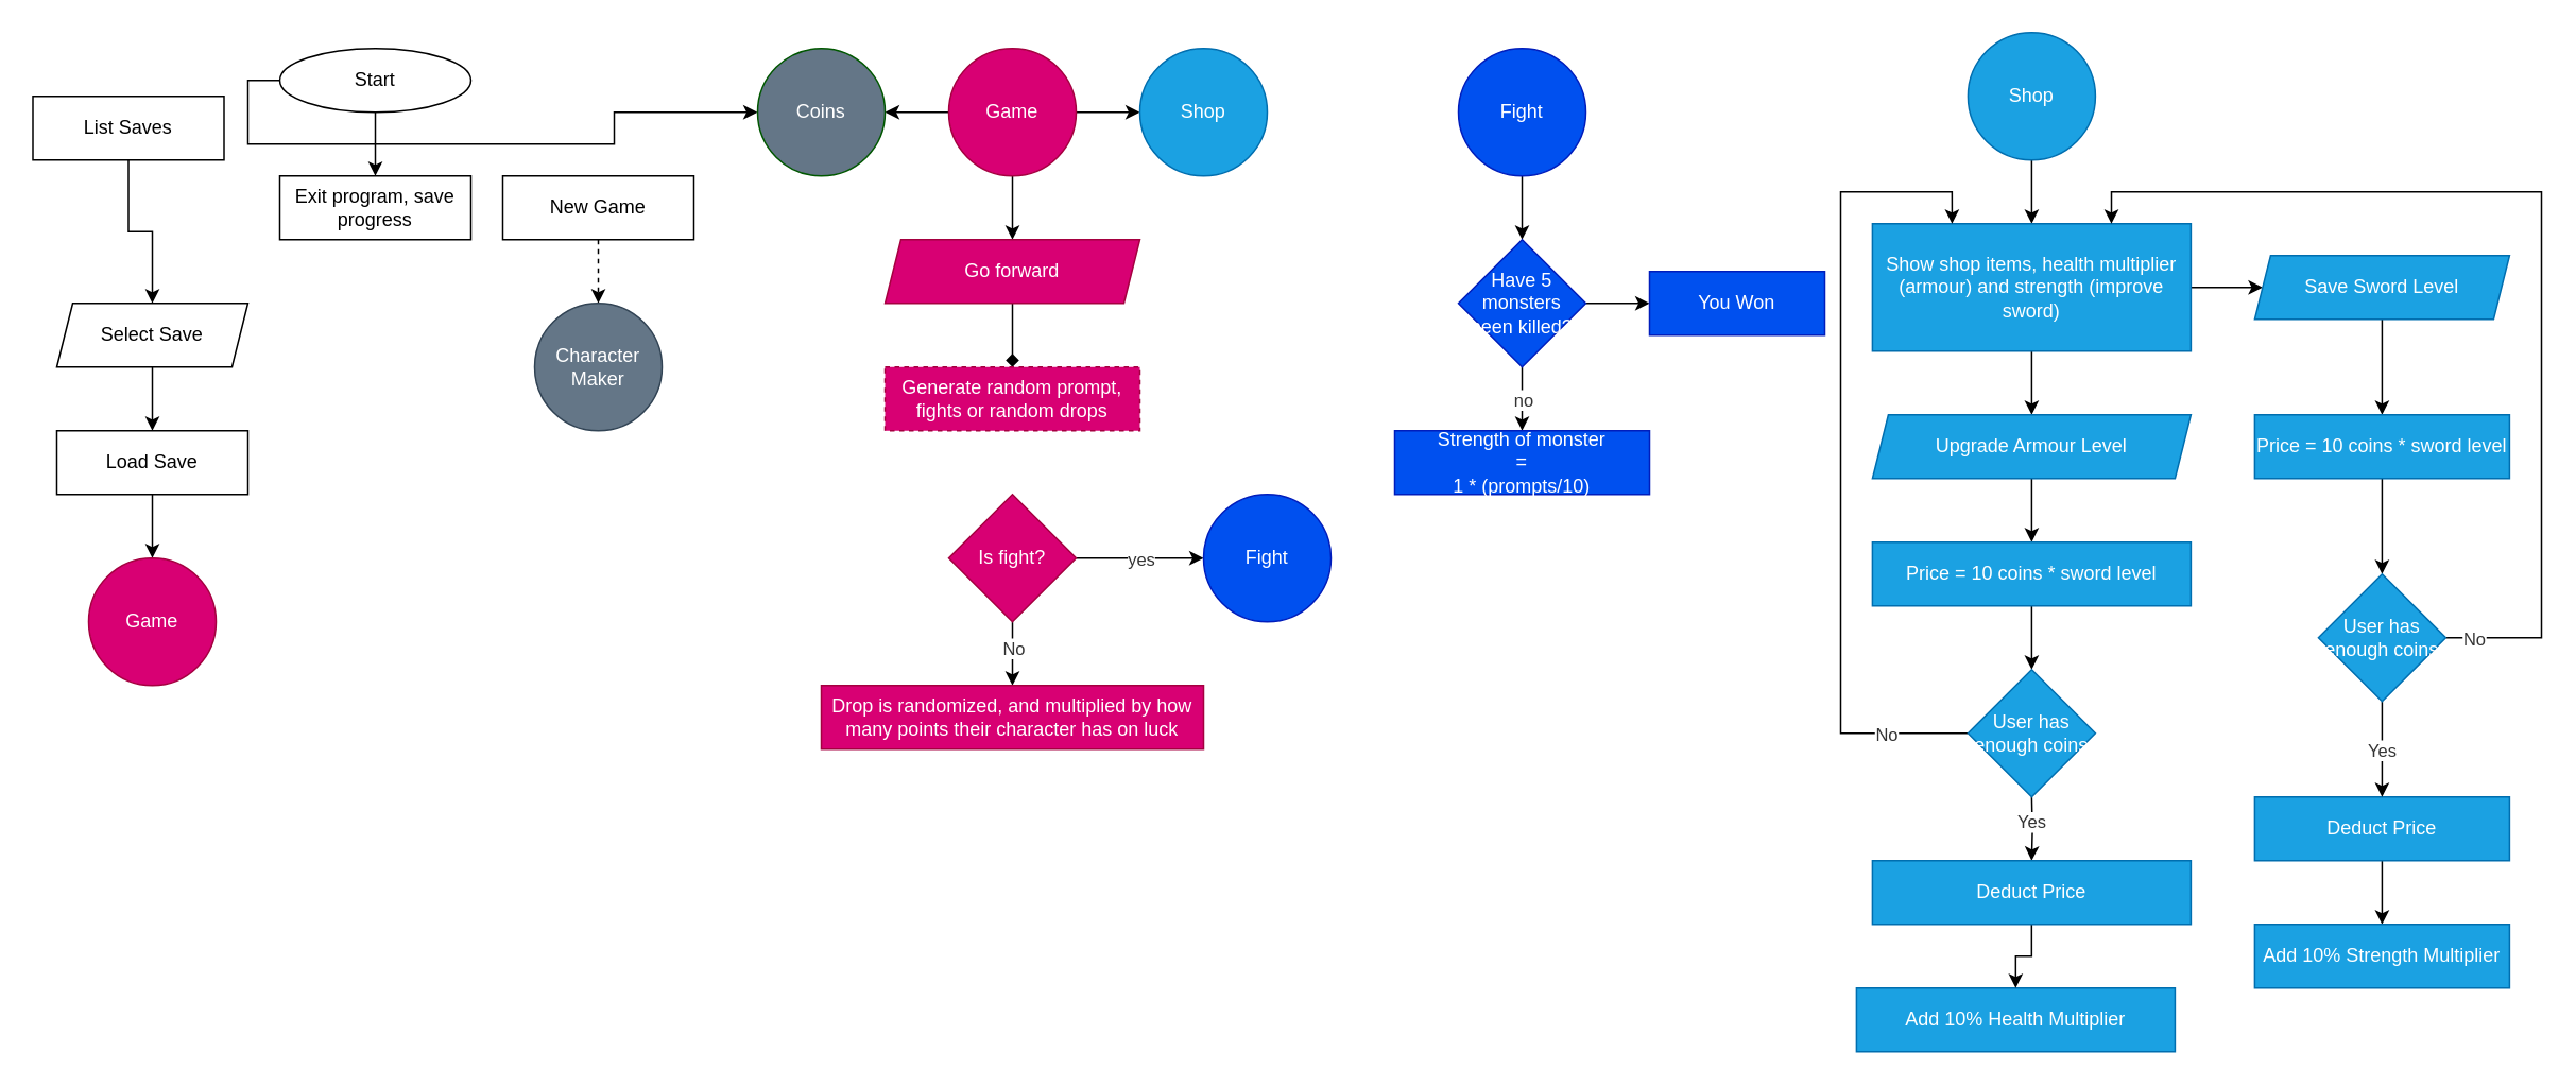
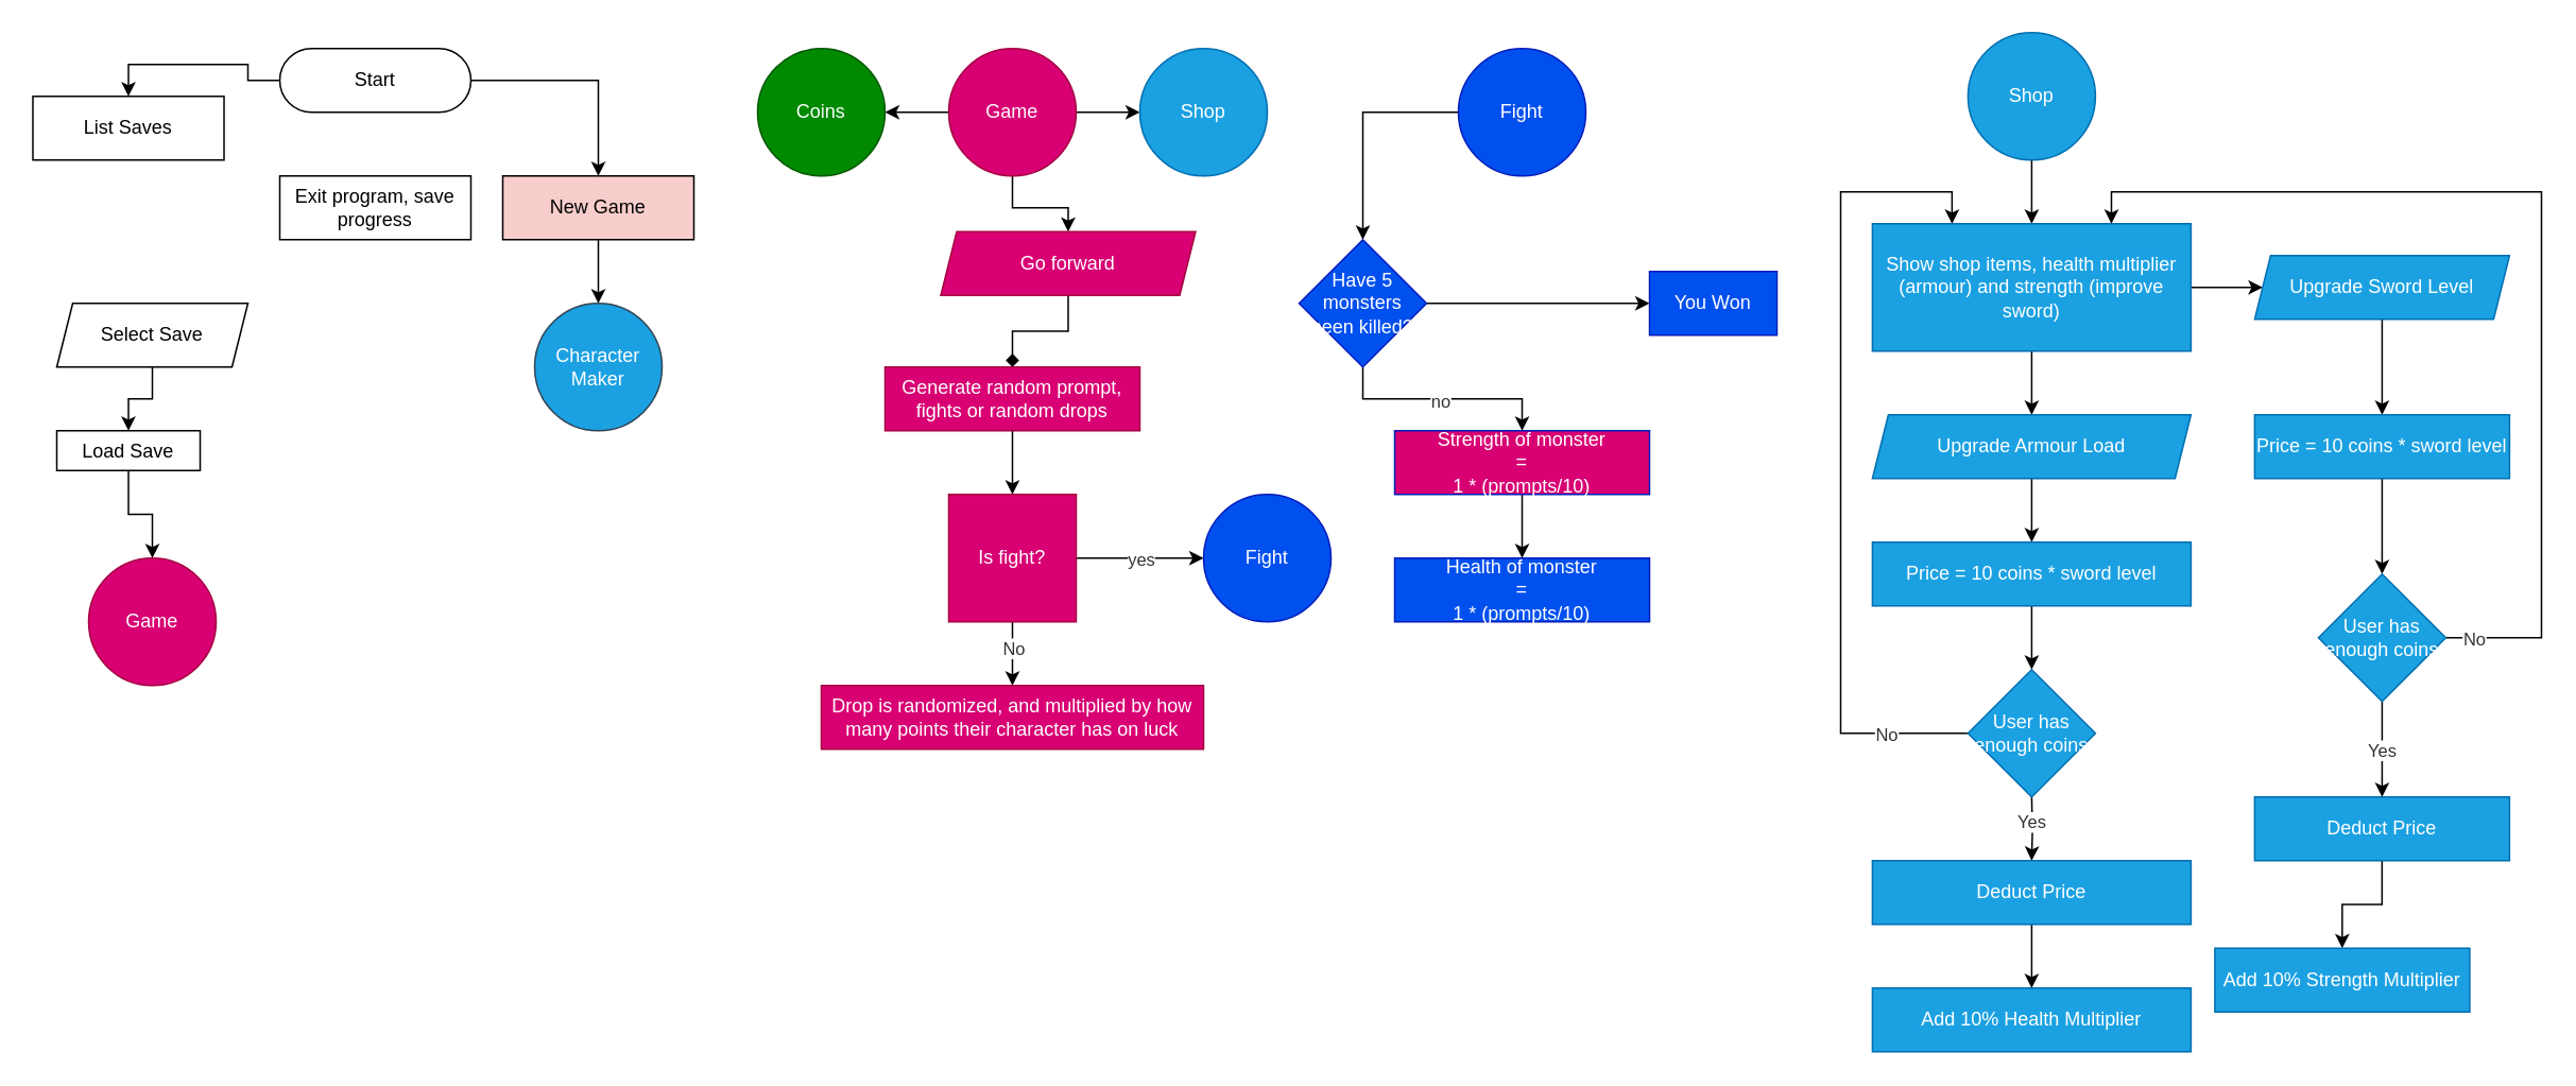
- <mxCell id="15" value="Start" style="ellipse;whiteSpace=wrap;html=1;arcSize=50;" vertex="1" parent="1"><mxGeometry x="175" y="30" width="120" height="40" as="geometry" /></mxCell>
+ <mxCell id="15" value="Start" style="rounded=1;whiteSpace=wrap;html=1;arcSize=50;" vertex="1" parent="1"><mxGeometry x="175" y="30" width="120" height="40" as="geometry" /></mxCell>
+ <mxCell id="12" value="" style="edgeStyle=orthogonalEdgeStyle;rounded=0;orthogonalLoop=1;jettySize=auto;html=1;fontColor=#333333;entryX=0.5;entryY=0;entryDx=0;entryDy=0;" edge="1" parent="1" source="15" target="3"><mxGeometry relative="1" as="geometry"><mxPoint x="415" y="70" as="targetPoint" /></mxGeometry></mxCell>
- <mxCell id="25" value="Coins" style="ellipse;whiteSpace=wrap;html=1;rounded=1;fillColor=#647687;strokeColor=#005700;fontColor=#ffffff;" vertex="1" parent="1"><mxGeometry x="475" y="30" width="80" height="80" as="geometry" /></mxCell>
+ <mxCell id="25" value="Coins" style="ellipse;whiteSpace=wrap;html=1;rounded=1;fillColor=#008a00;strokeColor=#005700;fontColor=#ffffff;" vertex="1" parent="1"><mxGeometry x="475" y="30" width="80" height="80" as="geometry" /></mxCell>
- <mxCell id="14" value="" style="edgeStyle=orthogonalEdgeStyle;rounded=0;orthogonalLoop=1;jettySize=auto;html=1;fontColor=#333333;" edge="1" parent="1" source="15" target="40"><mxGeometry relative="1" as="geometry" /></mxCell>
- <mxCell id="13" style="edgeStyle=orthogonalEdgeStyle;rounded=0;orthogonalLoop=1;jettySize=auto;html=1;exitX=0;exitY=0.5;exitDx=0;exitDy=0;fontColor=#333333;" edge="1" parent="1" source="15" target="25"><mxGeometry relative="1" as="geometry" /></mxCell>
+ <mxCell id="13" style="edgeStyle=orthogonalEdgeStyle;rounded=0;orthogonalLoop=1;jettySize=auto;html=1;exitX=0;exitY=0.5;exitDx=0;exitDy=0;entryX=0.5;entryY=0;entryDx=0;entryDy=0;fontColor=#333333;" edge="1" parent="1" source="15" target="5"><mxGeometry relative="1" as="geometry" /></mxCell>
- <mxCell id="40" value="Exit program, save progress" style="rounded=1;whiteSpace=wrap;html=1;arcSize=0;" vertex="1" parent="1"><mxGeometry x="175" y="110" width="120" height="40" as="geometry" /></mxCell>
+ <mxCell id="40" value="Exit program, save progress" style="whiteSpace=wrap;html=1;arcSize=0;rounded=0;" vertex="1" parent="1"><mxGeometry x="175" y="110" width="120" height="40" as="geometry" /></mxCell>
- <mxCell id="3" value="New Game" style="whiteSpace=wrap;html=1;rounded=0;" vertex="1" parent="1"><mxGeometry x="315" y="110" width="120" height="40" as="geometry" /></mxCell>
+ <mxCell id="3" value="New Game" style="whiteSpace=wrap;html=1;rounded=0;fillColor=#f8cecc;" vertex="1" parent="1"><mxGeometry x="315" y="110" width="120" height="40" as="geometry" /></mxCell>
- <mxCell id="4" value="" style="edgeStyle=orthogonalEdgeStyle;rounded=0;orthogonalLoop=1;jettySize=auto;html=1;fontColor=#333333;" edge="1" parent="1" source="5" target="11"><mxGeometry relative="1" as="geometry" /></mxCell>
- <mxCell id="2" value="" style="edgeStyle=orthogonalEdgeStyle;rounded=0;orthogonalLoop=1;jettySize=auto;html=1;fontColor=#333333;dashed=1;" edge="1" parent="1" source="3" target="8"><mxGeometry relative="1" as="geometry" /></mxCell>
+ <mxCell id="2" value="" style="edgeStyle=orthogonalEdgeStyle;rounded=0;orthogonalLoop=1;jettySize=auto;html=1;fontColor=#333333;" edge="1" parent="1" source="3" target="8"><mxGeometry relative="1" as="geometry" /></mxCell>
- <mxCell id="21" value="Go forward" style="shape=parallelogram;perimeter=parallelogramPerimeter;whiteSpace=wrap;html=1;fixedSize=1;rounded=1;arcSize=0;size=10;fillColor=#d80073;fontColor=#ffffff;strokeColor=#A50040;" vertex="1" parent="1"><mxGeometry x="555" y="150" width="160" height="40" as="geometry" /></mxCell>
+ <mxCell id="21" value="Go forward" style="shape=parallelogram;perimeter=parallelogramPerimeter;whiteSpace=wrap;html=1;fixedSize=1;rounded=1;arcSize=0;size=10;fillColor=#d80073;fontColor=#ffffff;strokeColor=#A50040;" vertex="1" parent="1"><mxGeometry x="590" y="145" width="160" height="40" as="geometry" /></mxCell>
- <mxCell id="50" value="Save Sword Level" style="shape=parallelogram;perimeter=parallelogramPerimeter;whiteSpace=wrap;html=1;fixedSize=1;fillColor=#1ba1e2;strokeColor=#006EAF;fontColor=#ffffff;rounded=1;arcSize=0;size=10;" vertex="1" parent="1"><mxGeometry x="1414.94" y="160" width="160" height="40" as="geometry" /></mxCell>
+ <mxCell id="50" value="Upgrade Sword Level" style="shape=parallelogram;perimeter=parallelogramPerimeter;whiteSpace=wrap;html=1;fixedSize=1;fillColor=#1ba1e2;strokeColor=#006EAF;fontColor=#ffffff;rounded=1;arcSize=0;size=10;" vertex="1" parent="1"><mxGeometry x="1414.94" y="160" width="160" height="40" as="geometry" /></mxCell>
- <mxCell id="38" value="Have 5 monsters been killed?" style="rhombus;whiteSpace=wrap;html=1;fillColor=#0050ef;strokeColor=#001DBC;fontColor=#ffffff;rounded=1;arcSize=0;" vertex="1" parent="1"><mxGeometry x="915" y="150" width="80" height="80" as="geometry" /></mxCell>
+ <mxCell id="38" value="Have 5 monsters been killed?" style="rhombus;whiteSpace=wrap;html=1;fillColor=#0050ef;strokeColor=#001DBC;fontColor=#ffffff;rounded=1;arcSize=0;" vertex="1" parent="1"><mxGeometry x="815" y="150" width="80" height="80" as="geometry" /></mxCell>
- <mxCell id="39" value="You Won" style="whiteSpace=wrap;html=1;fillColor=#0050ef;strokeColor=#001DBC;fontColor=#ffffff;rounded=1;arcSize=0;" vertex="1" parent="1"><mxGeometry x="1035" y="170" width="110" height="40" as="geometry" /></mxCell>
+ <mxCell id="39" value="You Won" style="whiteSpace=wrap;html=1;fillColor=#0050ef;strokeColor=#001DBC;fontColor=#ffffff;rounded=1;arcSize=0;" vertex="1" parent="1"><mxGeometry x="1035" y="170" width="80" height="40" as="geometry" /></mxCell>
- <mxCell id="8" value="Character Maker" style="ellipse;whiteSpace=wrap;html=1;rounded=1;fillColor=#647687;strokeColor=#314354;fontColor=#ffffff;" vertex="1" parent="1"><mxGeometry x="335" y="190" width="80" height="80" as="geometry" /></mxCell>
+ <mxCell id="8" value="Character Maker" style="ellipse;whiteSpace=wrap;html=1;rounded=1;fillColor=#1ba1e2;strokeColor=#314354;fontColor=#ffffff;" vertex="1" parent="1"><mxGeometry x="335" y="190" width="80" height="80" as="geometry" /></mxCell>
- <mxCell id="24" value="Generate random prompt, fights or random drops" style="whiteSpace=wrap;html=1;rounded=1;arcSize=0;fillColor=#d80073;fontColor=#ffffff;strokeColor=#A50040;dashed=1;" vertex="1" parent="1"><mxGeometry x="555" y="230" width="160" height="40" as="geometry" /></mxCell>
+ <mxCell id="24" value="Generate random prompt, fights or random drops" style="whiteSpace=wrap;html=1;rounded=1;arcSize=0;fillColor=#d80073;fontColor=#ffffff;strokeColor=#A50040;" vertex="1" parent="1"><mxGeometry x="555" y="230" width="160" height="40" as="geometry" /></mxCell>
- <mxCell id="54" value="Upgrade Armour Level" style="shape=parallelogram;perimeter=parallelogramPerimeter;whiteSpace=wrap;html=1;fixedSize=1;fillColor=#1ba1e2;strokeColor=#006EAF;fontColor=#ffffff;rounded=1;arcSize=0;size=10;" vertex="1" parent="1"><mxGeometry x="1174.94" y="260" width="200" height="40" as="geometry" /></mxCell>
+ <mxCell id="54" value="Upgrade Armour Load" style="shape=parallelogram;perimeter=parallelogramPerimeter;whiteSpace=wrap;html=1;fixedSize=1;fillColor=#1ba1e2;strokeColor=#006EAF;fontColor=#ffffff;rounded=1;arcSize=0;size=10;" vertex="1" parent="1"><mxGeometry x="1174.94" y="260" width="200" height="40" as="geometry" /></mxCell>
+ <mxCell id="23" value="" style="edgeStyle=orthogonalEdgeStyle;rounded=0;orthogonalLoop=1;jettySize=auto;html=1;fontColor=#333333;" edge="1" parent="1" source="24" target="30"><mxGeometry relative="1" as="geometry" /></mxCell>
- <mxCell id="7" value="Load Save" style="whiteSpace=wrap;html=1;rounded=0;" vertex="1" parent="1"><mxGeometry x="35" y="270" width="120" height="40" as="geometry" /></mxCell>
+ <mxCell id="7" value="Load Save" style="whiteSpace=wrap;html=1;rounded=0;" vertex="1" parent="1"><mxGeometry x="35" y="270" width="90" height="25" as="geometry" /></mxCell>
- <mxCell id="42" value="Strength of monster&lt;br&gt;=&lt;br&gt;1 * (prompts/10)" style="whiteSpace=wrap;html=1;fillColor=#0050ef;strokeColor=#001DBC;fontColor=#ffffff;rounded=1;arcSize=0;" vertex="1" parent="1"><mxGeometry x="875" y="270" width="160" height="40" as="geometry" /></mxCell>
+ <mxCell id="42" value="Strength of monster&lt;br&gt;=&lt;br&gt;1 * (prompts/10)" style="whiteSpace=wrap;html=1;fillColor=#d80073;strokeColor=#001DBC;fontColor=#ffffff;rounded=1;arcSize=0;" vertex="1" parent="1"><mxGeometry x="875" y="270" width="160" height="40" as="geometry" /></mxCell>
+ <mxCell id="41" value="" style="edgeStyle=orthogonalEdgeStyle;rounded=0;orthogonalLoop=1;jettySize=auto;html=1;fontColor=#333333;" edge="1" parent="1" source="42" target="43"><mxGeometry relative="1" as="geometry" /></mxCell>
- <mxCell id="30" value="Is fight?" style="rhombus;whiteSpace=wrap;html=1;rounded=1;arcSize=0;fillColor=#d80073;fontColor=#ffffff;strokeColor=#A50040;" vertex="1" parent="1"><mxGeometry x="595" y="310" width="80" height="80" as="geometry" /></mxCell>
+ <mxCell id="30" value="Is fight?" style="whiteSpace=wrap;html=1;arcSize=0;fillColor=#d80073;fontColor=#ffffff;strokeColor=#A50040;rounded=0;" vertex="1" parent="1"><mxGeometry x="595" y="310" width="80" height="80" as="geometry" /></mxCell>
+ <mxCell id="43" value="Health of monster&lt;br&gt;=&lt;br&gt;1 * (prompts/10)" style="whiteSpace=wrap;html=1;fillColor=#0050ef;strokeColor=#001DBC;fontColor=#ffffff;rounded=1;arcSize=0;" vertex="1" parent="1"><mxGeometry x="875" y="350" width="160" height="40" as="geometry" /></mxCell>
- <mxCell id="61" value="Add 10% Strength Multiplier" style="whiteSpace=wrap;html=1;fillColor=#1ba1e2;strokeColor=#006EAF;fontColor=#ffffff;rounded=1;arcSize=0;" vertex="1" parent="1"><mxGeometry x="1414.94" y="580" width="160" height="40" as="geometry" /></mxCell>
+ <mxCell id="61" value="Add 10% Strength Multiplier" style="whiteSpace=wrap;html=1;fillColor=#1ba1e2;strokeColor=#006EAF;fontColor=#ffffff;rounded=1;arcSize=0;" vertex="1" parent="1"><mxGeometry x="1389.94" y="595" width="160" height="40" as="geometry" /></mxCell>
- <mxCell id="62" value="Add 10% Health Multiplier" style="whiteSpace=wrap;html=1;fillColor=#1ba1e2;strokeColor=#006EAF;fontColor=#ffffff;rounded=1;arcSize=0;" vertex="1" parent="1"><mxGeometry x="1164.94" y="620" width="200" height="40" as="geometry" /></mxCell>
+ <mxCell id="62" value="Add 10% Health Multiplier" style="whiteSpace=wrap;html=1;fillColor=#1ba1e2;strokeColor=#006EAF;fontColor=#ffffff;rounded=1;arcSize=0;" vertex="1" parent="1"><mxGeometry x="1174.94" y="620" width="200" height="40" as="geometry" /></mxCell>
